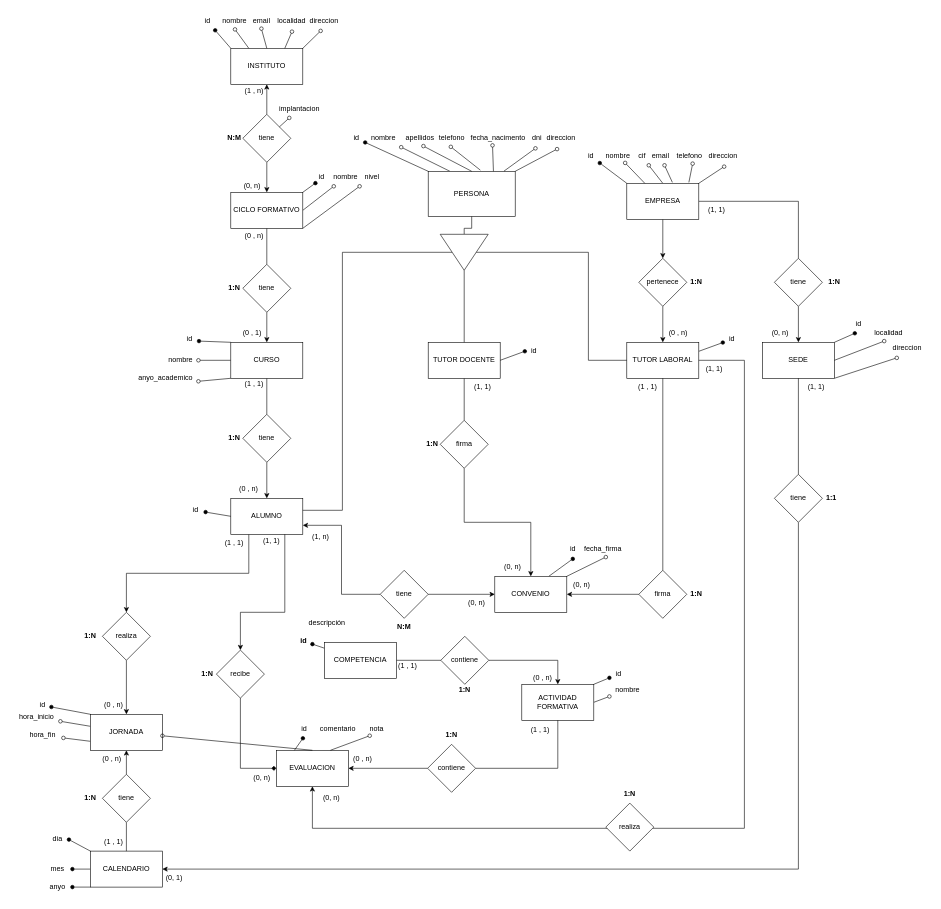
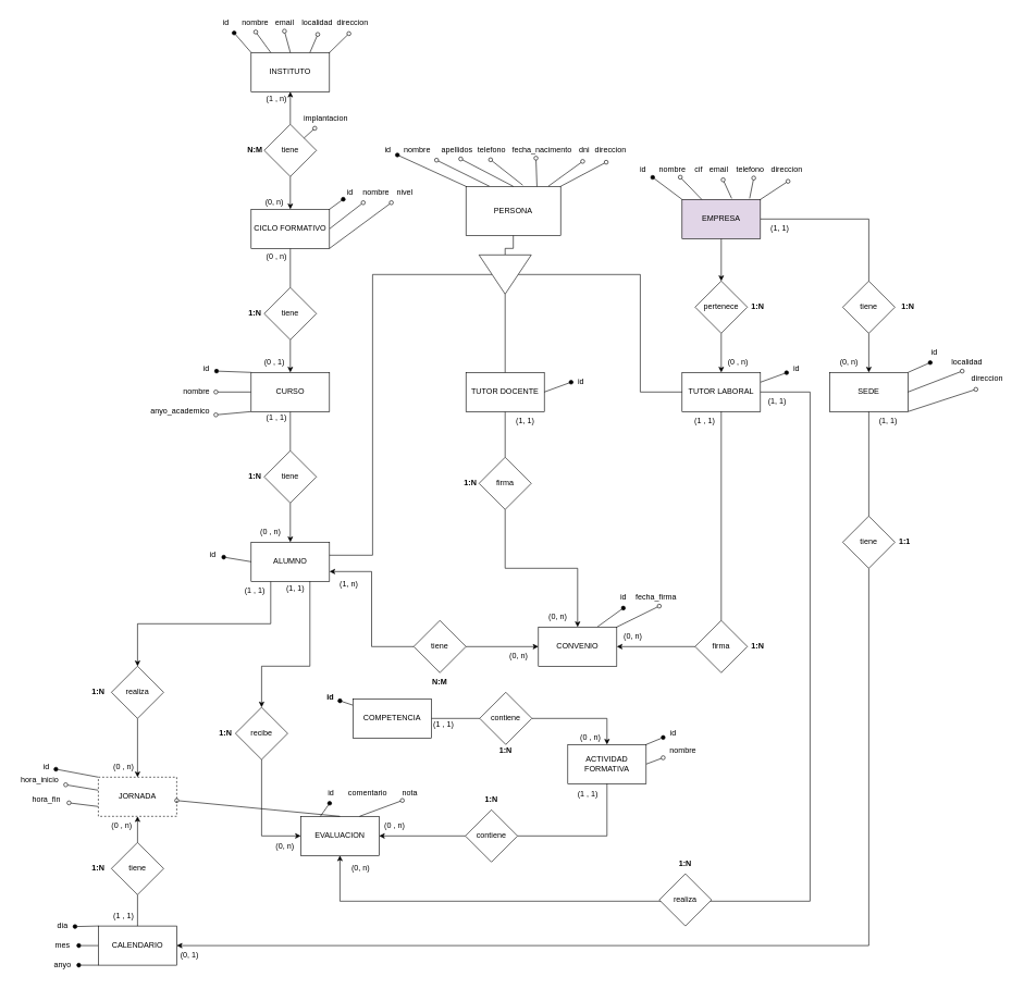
- <mxCell id="14" style="rounded=0;orthogonalLoop=1;jettySize=auto;html=1;exitX=0.5;exitY=0;exitDx=0;exitDy=0;endArrow=oval;endFill=0;" edge="1" parent="1" source="18" target="96"><mxGeometry relative="1" as="geometry" /></mxCell>
- <mxCell id="18" value="EMPRESA" style="rounded=0;whiteSpace=wrap;html=1;" vertex="1" parent="1"><mxGeometry x="1044" y="305" width="120" height="60" as="geometry" /></mxCell>
+ <mxCell id="18" value="EMPRESA" style="rounded=0;whiteSpace=wrap;html=1;fillColor=#e1d5e7;" vertex="1" parent="1"><mxGeometry x="1044" y="305" width="120" height="60" as="geometry" /></mxCell>
- <mxCell id="201" value="descripción" style="text;html=1;align=center;verticalAlign=middle;resizable=0;points=[];autosize=1;strokeColor=none;fillColor=none;" vertex="1" parent="1"><mxGeometry x="504" y="1023" width="80" height="30" as="geometry" /></mxCell>
- <mxCell id="140" value="JORNADA" style="whiteSpace=wrap;html=1;" vertex="1" parent="1"><mxGeometry x="150" y="1190" width="120" height="60" as="geometry" /></mxCell>
+ <mxCell id="140" value="JORNADA" style="whiteSpace=wrap;html=1;dashed=1;" vertex="1" parent="1"><mxGeometry x="150" y="1190" width="120" height="60" as="geometry" /></mxCell>
- <mxCell id="168" style="edgeStyle=orthogonalEdgeStyle;rounded=0;orthogonalLoop=1;jettySize=auto;html=1;exitX=0.5;exitY=1;exitDx=0;exitDy=0;entryX=0;entryY=0.5;entryDx=0;entryDy=0;endArrow=diamond;" edge="1" parent="1" source="169" target="12"><mxGeometry relative="1" as="geometry"><mxPoint x="400.118" y="1290" as="targetPoint" /></mxGeometry></mxCell>
+ <mxCell id="168" style="edgeStyle=orthogonalEdgeStyle;rounded=0;orthogonalLoop=1;jettySize=auto;html=1;exitX=0.5;exitY=1;exitDx=0;exitDy=0;entryX=0;entryY=0.5;entryDx=0;entryDy=0;" edge="1" parent="1" source="169" target="12"><mxGeometry relative="1" as="geometry"><mxPoint x="400.118" y="1290" as="targetPoint" /></mxGeometry></mxCell>
- <mxCell id="187" value="dia" style="text;html=1;align=center;verticalAlign=middle;resizable=0;points=[];autosize=1;strokeColor=none;fillColor=none;" vertex="1" parent="1"><mxGeometry x="75" y="1383" width="40" height="30" as="geometry" /></mxCell>
+ <mxCell id="187" value="dia" style="text;html=1;align=center;verticalAlign=middle;resizable=0;points=[];autosize=1;strokeColor=none;fillColor=none;" vertex="1" parent="1"><mxGeometry x="75" y="1403" width="40" height="30" as="geometry" /></mxCell>
